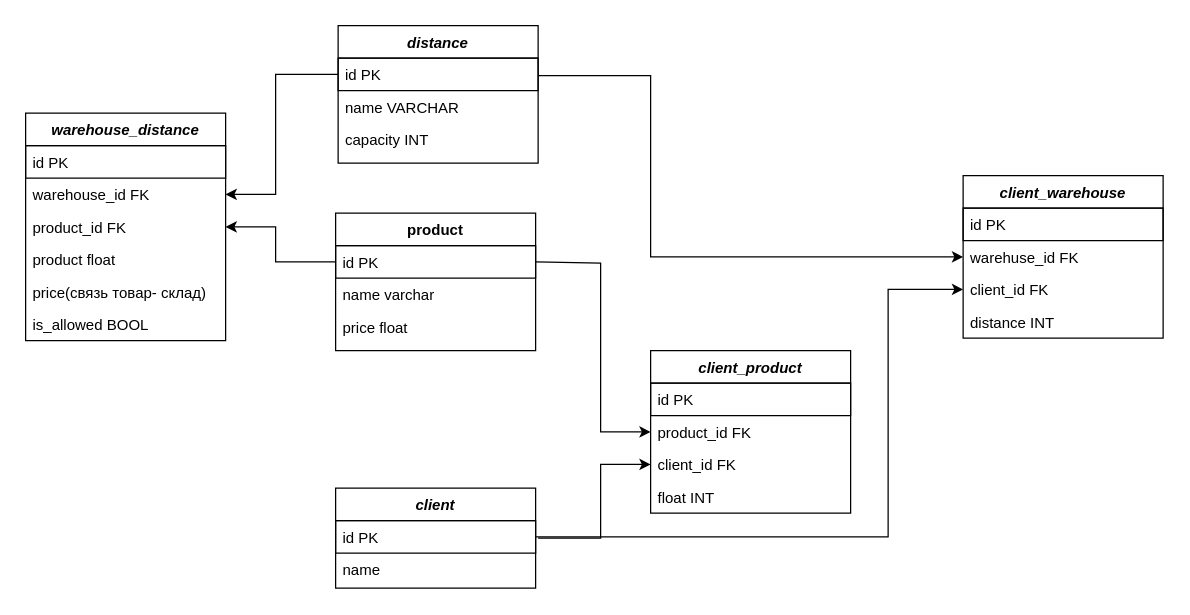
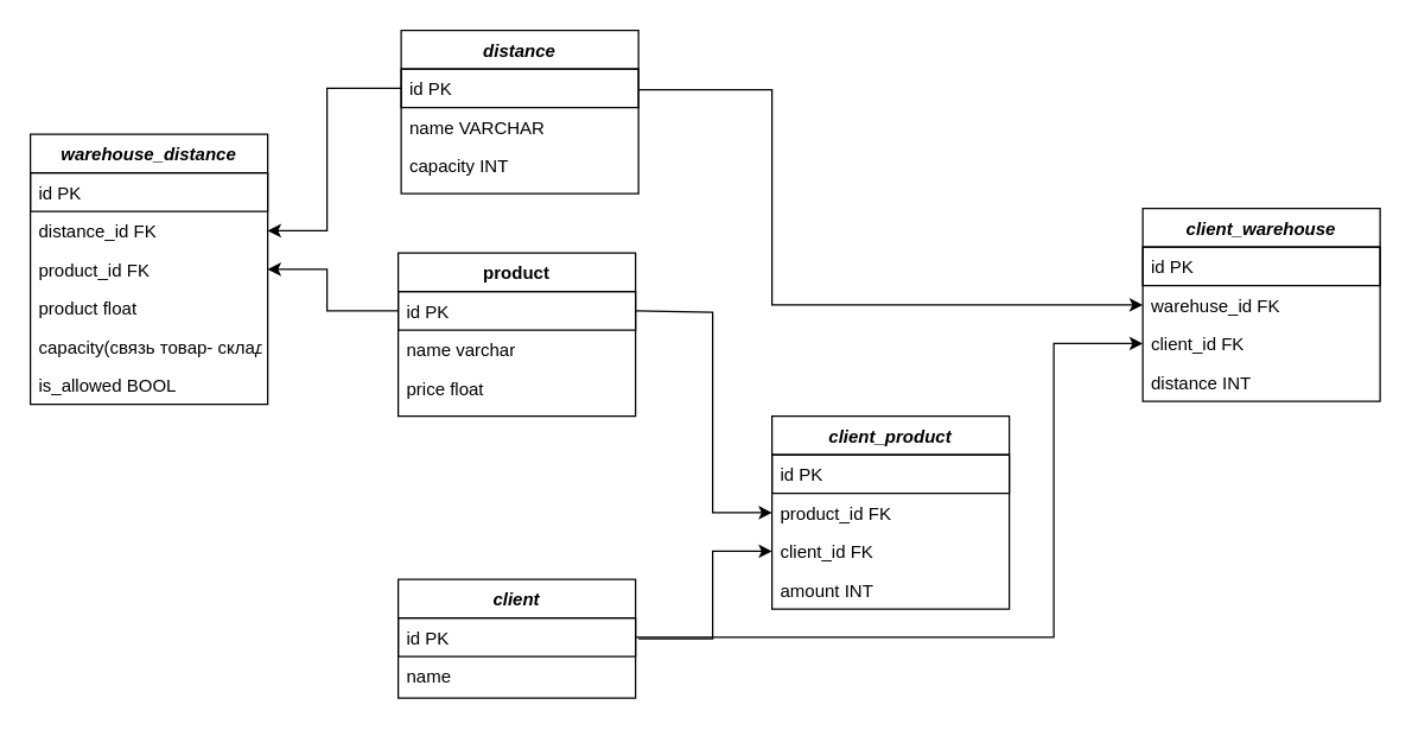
- <mxCell id="22" value="warehouse_id FK" style="text;align=left;verticalAlign=top;spacingLeft=4;spacingRight=4;overflow=hidden;rotatable=0;points=[[0,0.5],[1,0.5]];portConstraint=eastwest;rounded=0;shadow=0;html=0;" parent="20" vertex="1"><mxGeometry y="52" width="160" height="26" as="geometry" /></mxCell>
+ <mxCell id="22" value="distance_id FK" style="text;align=left;verticalAlign=top;spacingLeft=4;spacingRight=4;overflow=hidden;rotatable=0;points=[[0,0.5],[1,0.5]];portConstraint=eastwest;rounded=0;shadow=0;html=0;" parent="20" vertex="1"><mxGeometry y="52" width="160" height="26" as="geometry" /></mxCell>
- <mxCell id="25" value="price(связь товар- склад)" style="text;align=left;verticalAlign=top;spacingLeft=4;spacingRight=4;overflow=hidden;rotatable=0;points=[[0,0.5],[1,0.5]];portConstraint=eastwest;rounded=0;shadow=0;html=0;" parent="20" vertex="1"><mxGeometry y="130" width="160" height="26" as="geometry" /></mxCell>
+ <mxCell id="25" value="capacity(связь товар- склад)" style="text;align=left;verticalAlign=top;spacingLeft=4;spacingRight=4;overflow=hidden;rotatable=0;points=[[0,0.5],[1,0.5]];portConstraint=eastwest;rounded=0;shadow=0;html=0;" parent="20" vertex="1"><mxGeometry y="130" width="160" height="26" as="geometry" /></mxCell>
- <mxCell id="17" value="float INT&#10;" style="text;align=left;verticalAlign=top;spacingLeft=4;spacingRight=4;overflow=hidden;rotatable=0;points=[[0,0.5],[1,0.5]];portConstraint=eastwest;rounded=0;shadow=0;html=0;" parent="13" vertex="1"><mxGeometry y="104" width="160" height="26" as="geometry" /></mxCell>
+ <mxCell id="17" value="amount INT&#10;" style="text;align=left;verticalAlign=top;spacingLeft=4;spacingRight=4;overflow=hidden;rotatable=0;points=[[0,0.5],[1,0.5]];portConstraint=eastwest;rounded=0;shadow=0;html=0;" parent="13" vertex="1"><mxGeometry y="104" width="160" height="26" as="geometry" /></mxCell>
